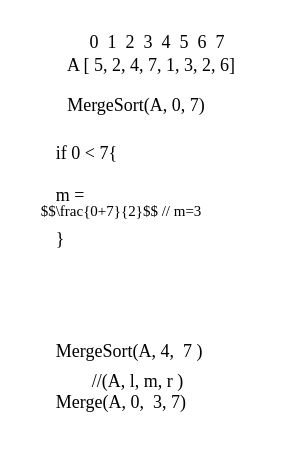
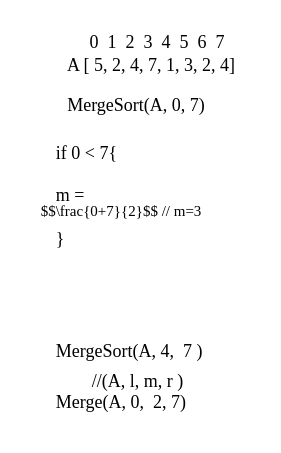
- <mxCell id="2" value="&lt;div style=&quot;text-align: left&quot;&gt;&lt;span&gt;&lt;font face=&quot;Calibri&quot;&gt;&amp;nbsp; &amp;nbsp; &amp;nbsp;0&amp;nbsp; 1&amp;nbsp; 2&amp;nbsp; 3&amp;nbsp; 4&amp;nbsp; 5&amp;nbsp; 6&amp;nbsp; 7&lt;/font&gt;&lt;/span&gt;&lt;/div&gt;&lt;div style=&quot;text-align: left&quot;&gt;&lt;span&gt;&lt;font face=&quot;Calibri&quot;&gt;A [ 5, 2, 4, 7, 1, 3, 2, 6]&lt;/font&gt;&lt;/span&gt;&lt;/div&gt;" style="text;html=1;align=center;verticalAlign=middle;resizable=0;points=[];autosize=1;" vertex="1" parent="1"><mxGeometry x="35" y="20" width="130" height="30" as="geometry" /></mxCell>
+ <mxCell id="2" value="&lt;div style=&quot;text-align: left&quot;&gt;&lt;span&gt;&lt;font face=&quot;Calibri&quot;&gt;&amp;nbsp; &amp;nbsp; &amp;nbsp;0&amp;nbsp; 1&amp;nbsp; 2&amp;nbsp; 3&amp;nbsp; 4&amp;nbsp; 5&amp;nbsp; 6&amp;nbsp; 7&lt;/font&gt;&lt;/span&gt;&lt;/div&gt;&lt;div style=&quot;text-align: left&quot;&gt;&lt;span&gt;&lt;font face=&quot;Calibri&quot;&gt;A [ 5, 2, 4, 7, 1, 3, 2, 4]&lt;/font&gt;&lt;/span&gt;&lt;/div&gt;" style="text;html=1;align=center;verticalAlign=middle;resizable=0;points=[];autosize=1;" vertex="1" parent="1"><mxGeometry x="35" y="20" width="130" height="30" as="geometry" /></mxCell>
- <mxCell id="7" value="&lt;span style=&quot;color: rgb(0 , 0 , 0) ; font-family: &amp;#34;calibri&amp;#34; ; font-size: 12px ; font-style: normal ; font-weight: 400 ; letter-spacing: normal ; text-align: left ; text-indent: 0px ; text-transform: none ; word-spacing: 0px ; display: inline ; float: none&quot;&gt;&amp;nbsp; &amp;nbsp; &amp;nbsp; &amp;nbsp; //(A, l, m, r )&lt;br&gt;Merge(A, 0,&amp;nbsp; 3, 7)&lt;/span&gt;" style="text;whiteSpace=wrap;html=1;shadow=0;sketch=0;glass=0;rounded=0;labelBackgroundColor=none;" vertex="1" parent="1"><mxGeometry x="35" y="240" width="130" height="40" as="geometry" /></mxCell>
+ <mxCell id="7" value="&lt;span style=&quot;color: rgb(0 , 0 , 0) ; font-family: &amp;#34;calibri&amp;#34; ; font-size: 12px ; font-style: normal ; font-weight: 400 ; letter-spacing: normal ; text-align: left ; text-indent: 0px ; text-transform: none ; word-spacing: 0px ; display: inline ; float: none&quot;&gt;&amp;nbsp; &amp;nbsp; &amp;nbsp; &amp;nbsp; //(A, l, m, r )&lt;br&gt;Merge(A, 0,&amp;nbsp; 2, 7)&lt;/span&gt;" style="text;whiteSpace=wrap;html=1;shadow=0;sketch=0;glass=0;rounded=0;labelBackgroundColor=none;" vertex="1" parent="1"><mxGeometry x="35" y="240" width="130" height="40" as="geometry" /></mxCell>
